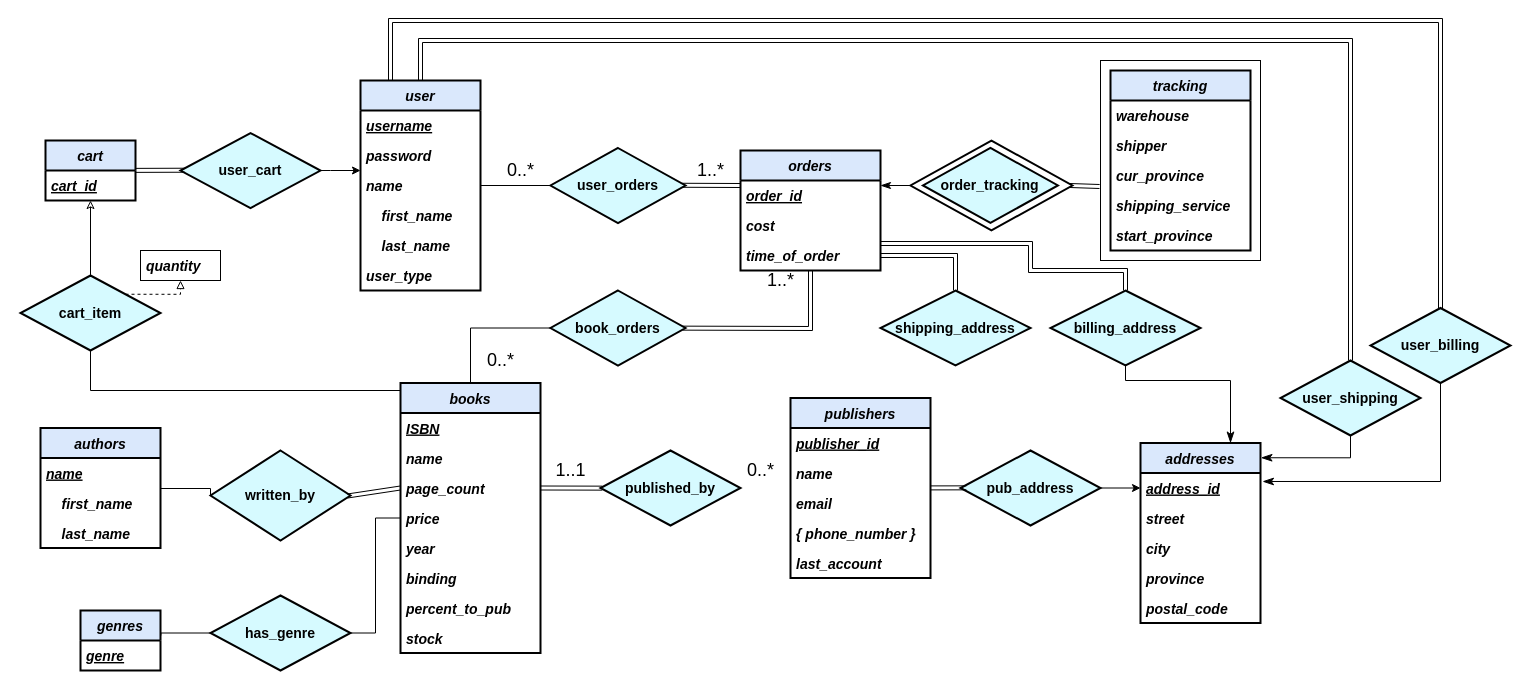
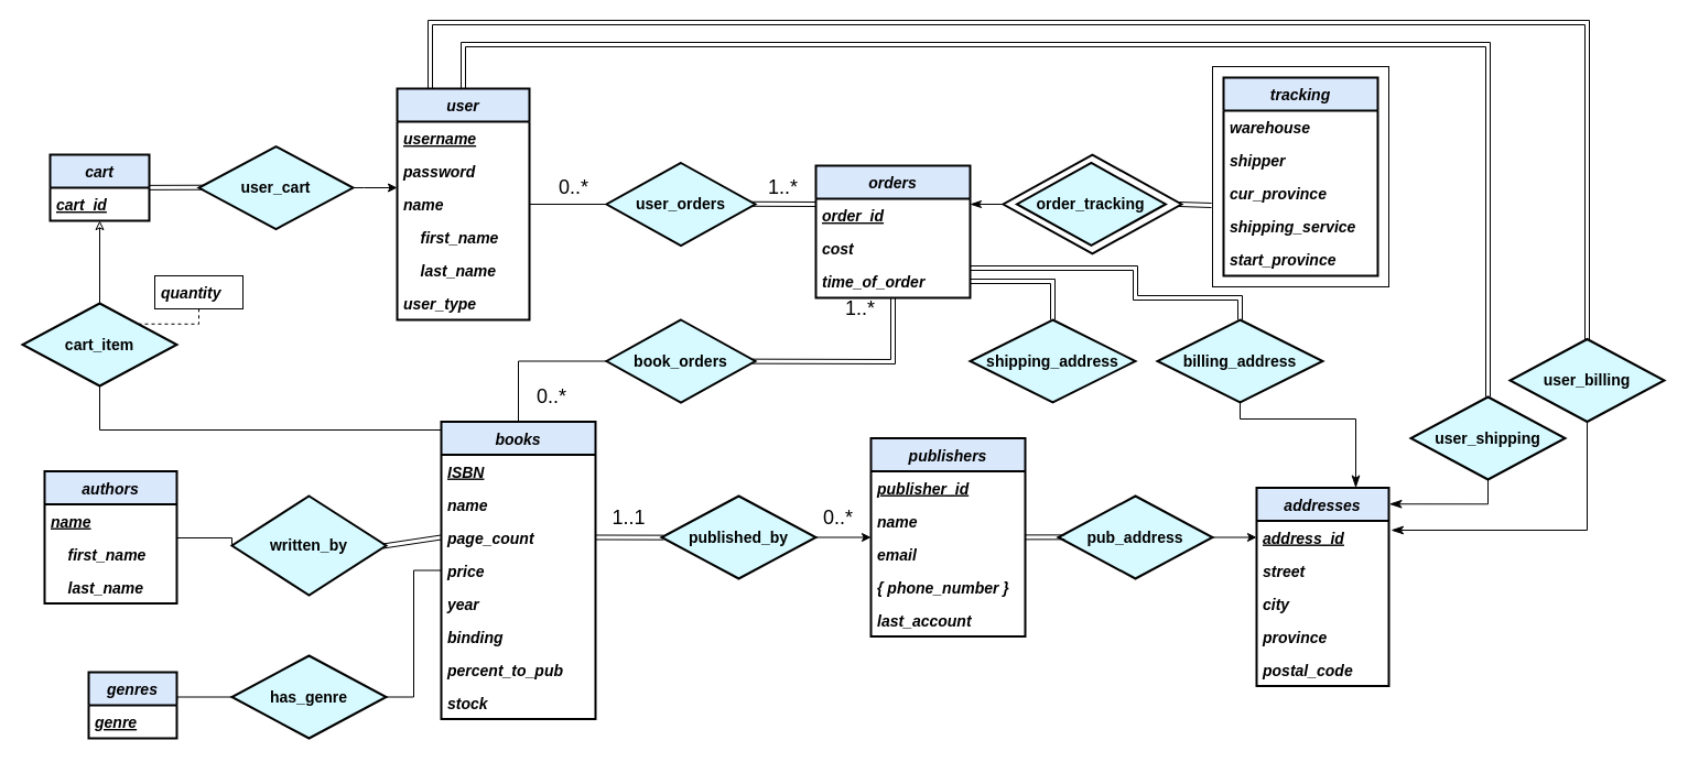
- <mxCell id="82" style="edgeStyle=orthogonalEdgeStyle;rounded=0;orthogonalLoop=1;jettySize=auto;html=1;exitX=1;exitY=0;exitDx=0;exitDy=0;startArrow=none;startFill=0;endArrow=block;endFill=0;dashed=1;" parent="1" source="85" target="88" edge="1"><mxGeometry relative="1" as="geometry"><mxPoint x="180" y="270" as="targetPoint" /><Array as="points"><mxPoint x="180" y="294" /></Array></mxGeometry></mxCell>
+ <mxCell id="82" style="edgeStyle=orthogonalEdgeStyle;rounded=0;orthogonalLoop=1;jettySize=auto;html=1;exitX=1;exitY=0;exitDx=0;exitDy=0;startArrow=none;startFill=0;endArrow=none;endFill=0;dashed=1;" parent="1" source="85" target="88" edge="1"><mxGeometry relative="1" as="geometry"><mxPoint x="180" y="270" as="targetPoint" /><Array as="points"><mxPoint x="180" y="294" /></Array></mxGeometry></mxCell>
+ <mxCell id="21" style="edgeStyle=orthogonalEdgeStyle;rounded=0;orthogonalLoop=1;jettySize=auto;html=1;exitX=1;exitY=0.5;exitDx=0;exitDy=0;entryX=0;entryY=0.5;entryDx=0;entryDy=0;endArrow=classic;endFill=1;" parent="1" source="22" target="15" edge="1"><mxGeometry relative="1" as="geometry" /></mxCell>
